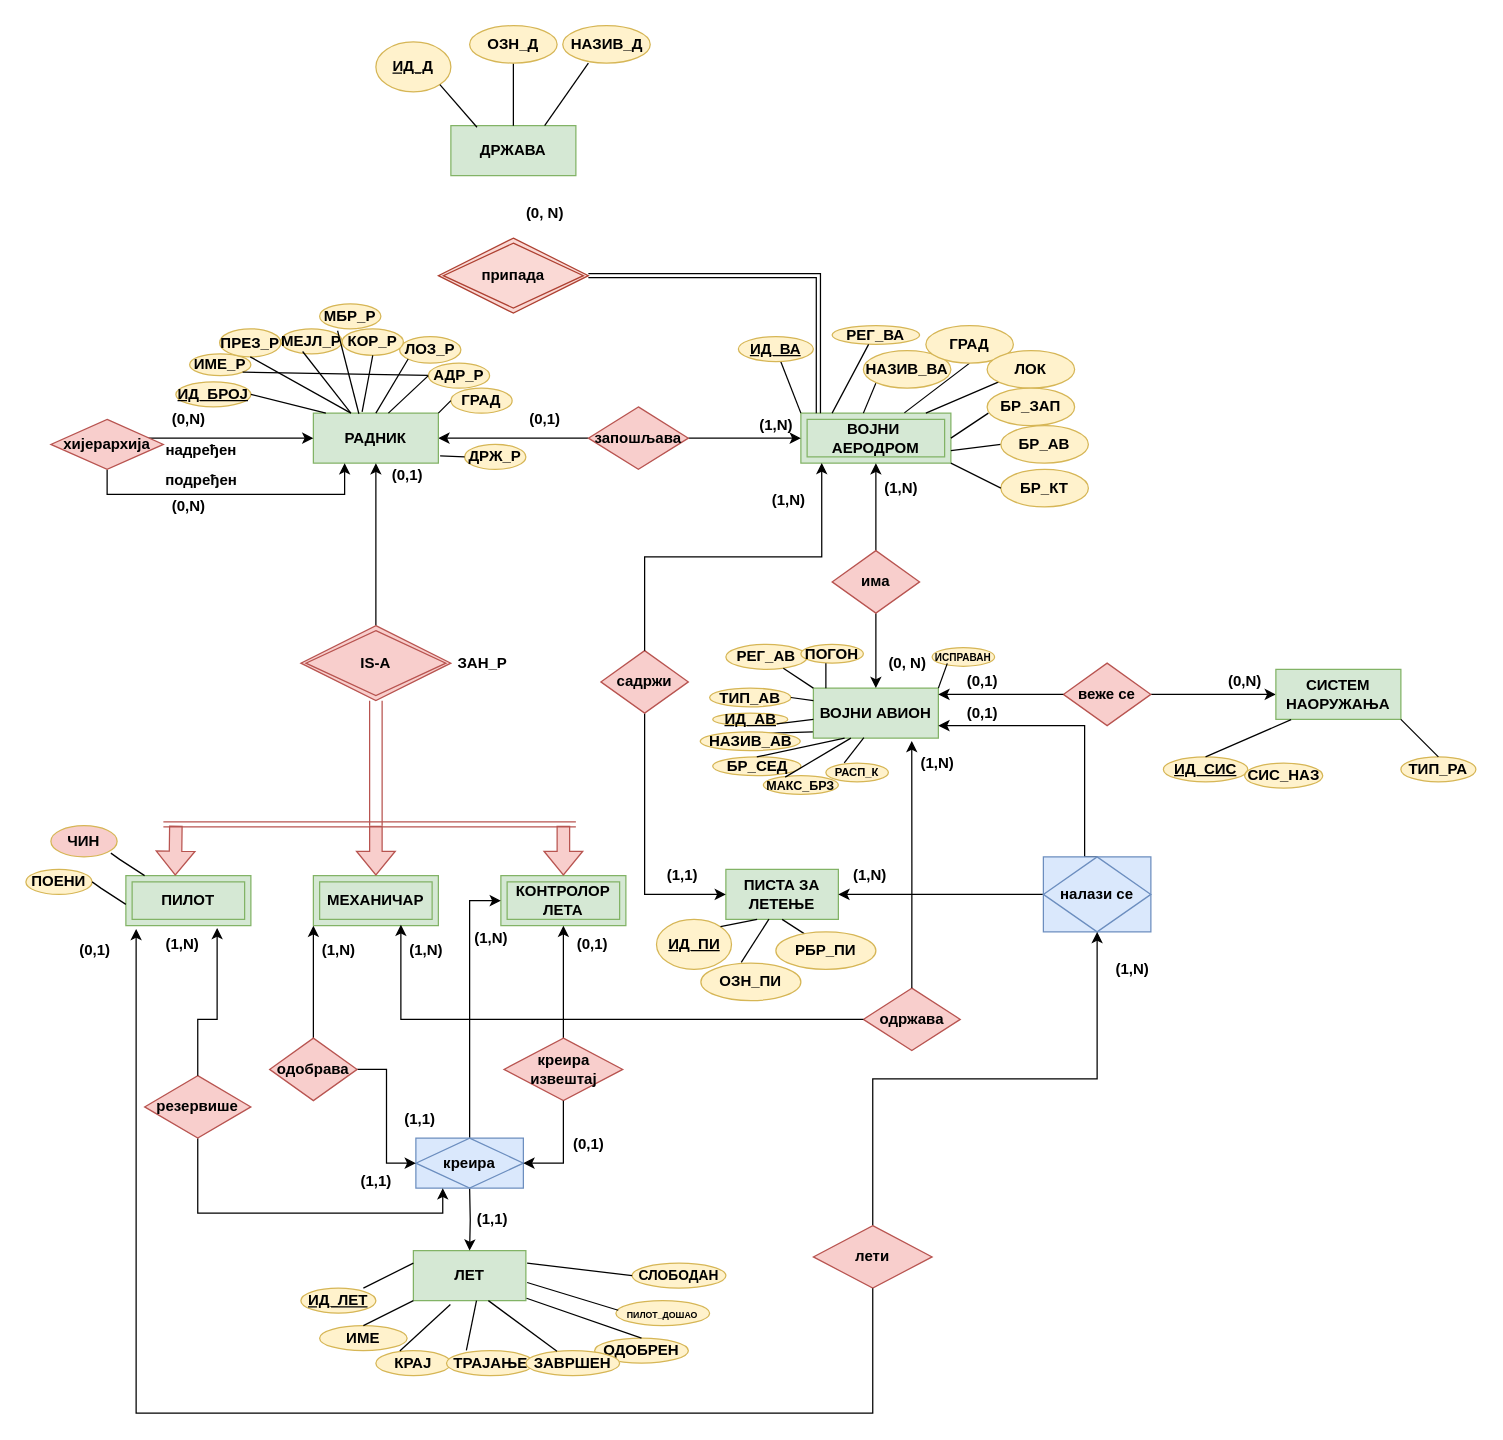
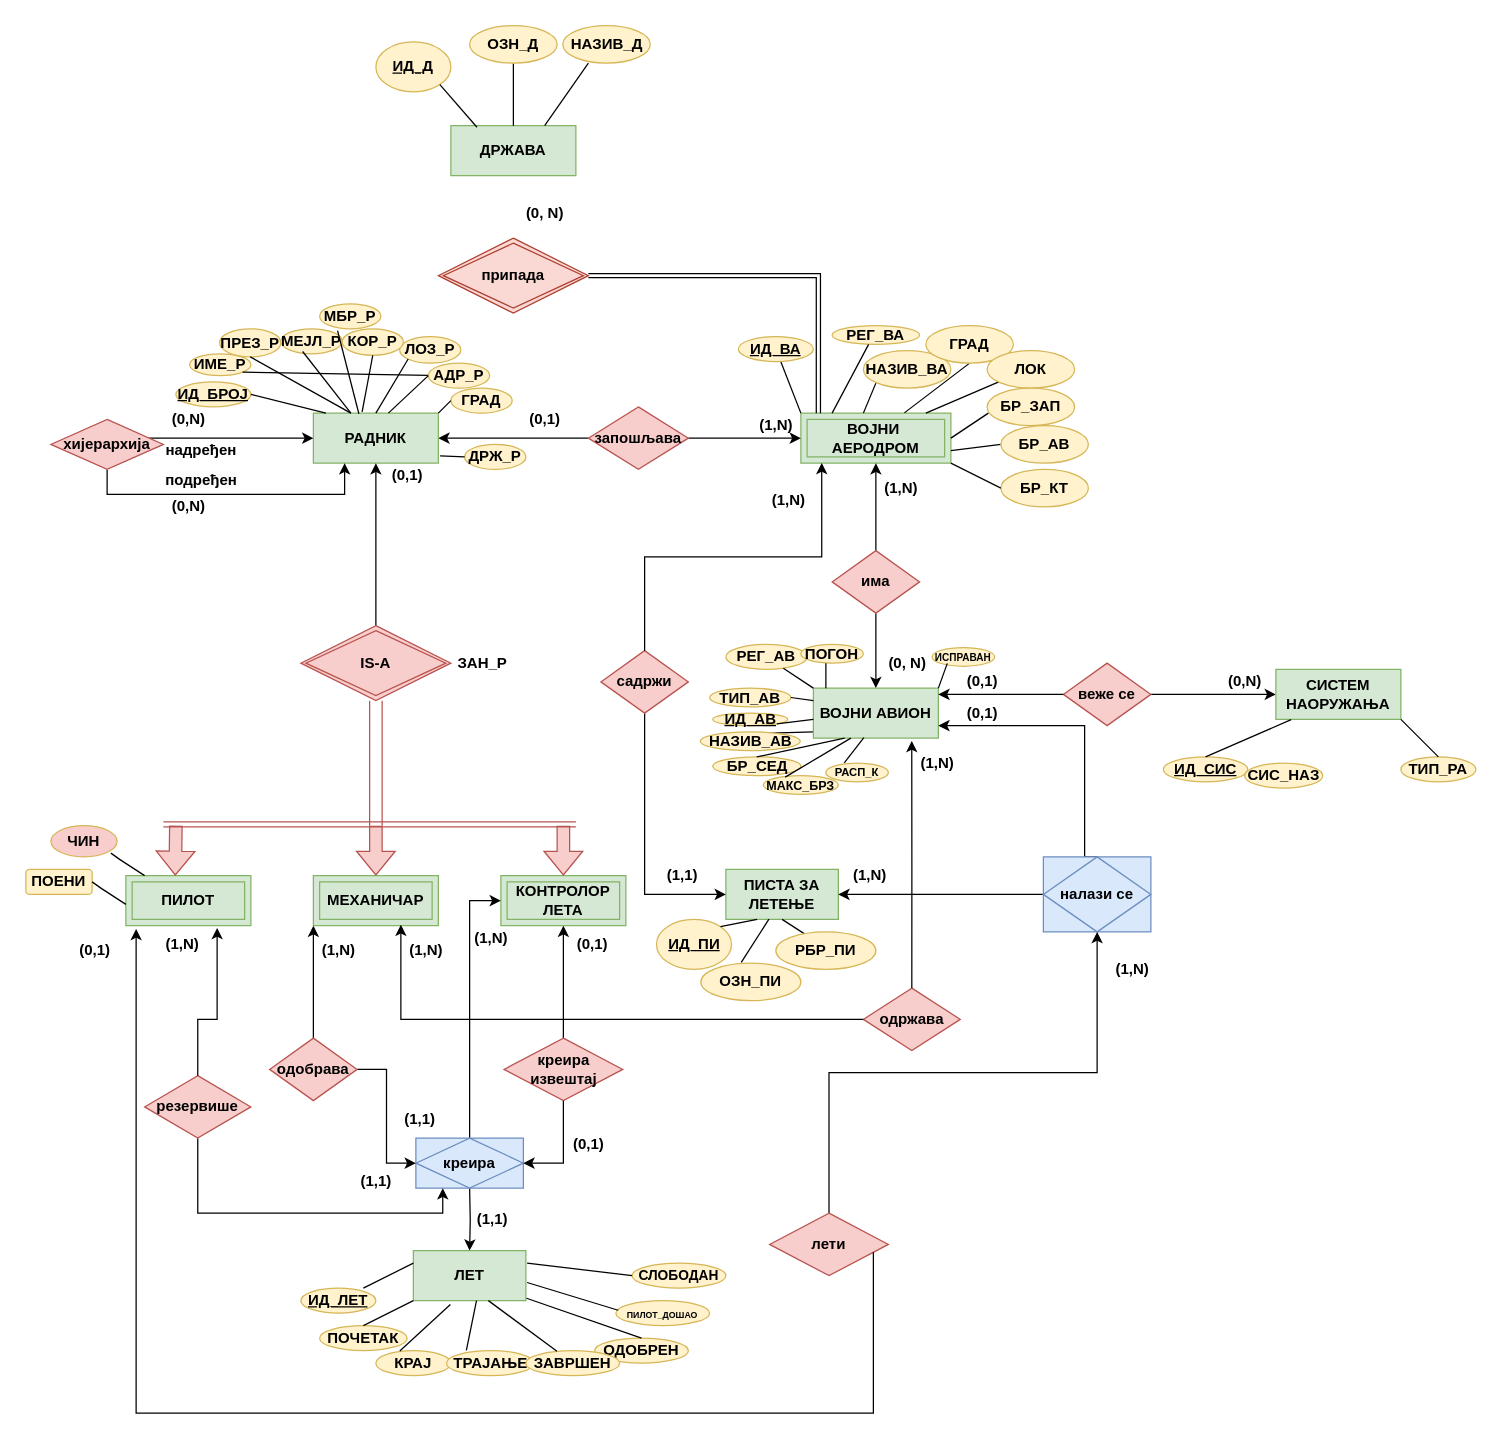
- <mxCell id="69" value="&lt;b&gt;ПОЕНИ&lt;/b&gt;" style="ellipse;whiteSpace=wrap;html=1;align=center;fillColor=#fff2cc;strokeColor=#d6b656;" parent="1" vertex="1"><mxGeometry x="20" y="695" width="53" height="20" as="geometry" /></mxCell>
+ <mxCell id="69" value="&lt;b&gt;ПОЕНИ&lt;/b&gt;" style="whiteSpace=wrap;html=1;align=center;fillColor=#fff2cc;strokeColor=#d6b656;rounded=1;" parent="1" vertex="1"><mxGeometry x="20" y="695" width="53" height="20" as="geometry" /></mxCell>
- <mxCell id="146" value="&lt;b&gt;лети&lt;br&gt;&lt;/b&gt;" style="shape=rhombus;perimeter=rhombusPerimeter;whiteSpace=wrap;html=1;align=center;fillColor=#f8cecc;strokeColor=#b85450;" parent="1" vertex="1"><mxGeometry x="650" y="980" width="95" height="50" as="geometry" /></mxCell>
+ <mxCell id="146" value="&lt;b&gt;лети&lt;br&gt;&lt;/b&gt;" style="shape=rhombus;perimeter=rhombusPerimeter;whiteSpace=wrap;html=1;align=center;fillColor=#f8cecc;strokeColor=#b85450;" parent="1" vertex="1"><mxGeometry x="615" y="970" width="95" height="50" as="geometry" /></mxCell>
- <mxCell id="94" value="&lt;b&gt;ИМЕ&lt;/b&gt;" style="ellipse;whiteSpace=wrap;html=1;align=center;fillColor=#fff2cc;strokeColor=#d6b656;" parent="1" vertex="1"><mxGeometry x="255" y="1060" width="70" height="20" as="geometry" /></mxCell>
+ <mxCell id="94" value="&lt;b&gt;ПОЧЕТАК&lt;/b&gt;" style="ellipse;whiteSpace=wrap;html=1;align=center;fillColor=#fff2cc;strokeColor=#d6b656;" parent="1" vertex="1"><mxGeometry x="255" y="1060" width="70" height="20" as="geometry" /></mxCell>
